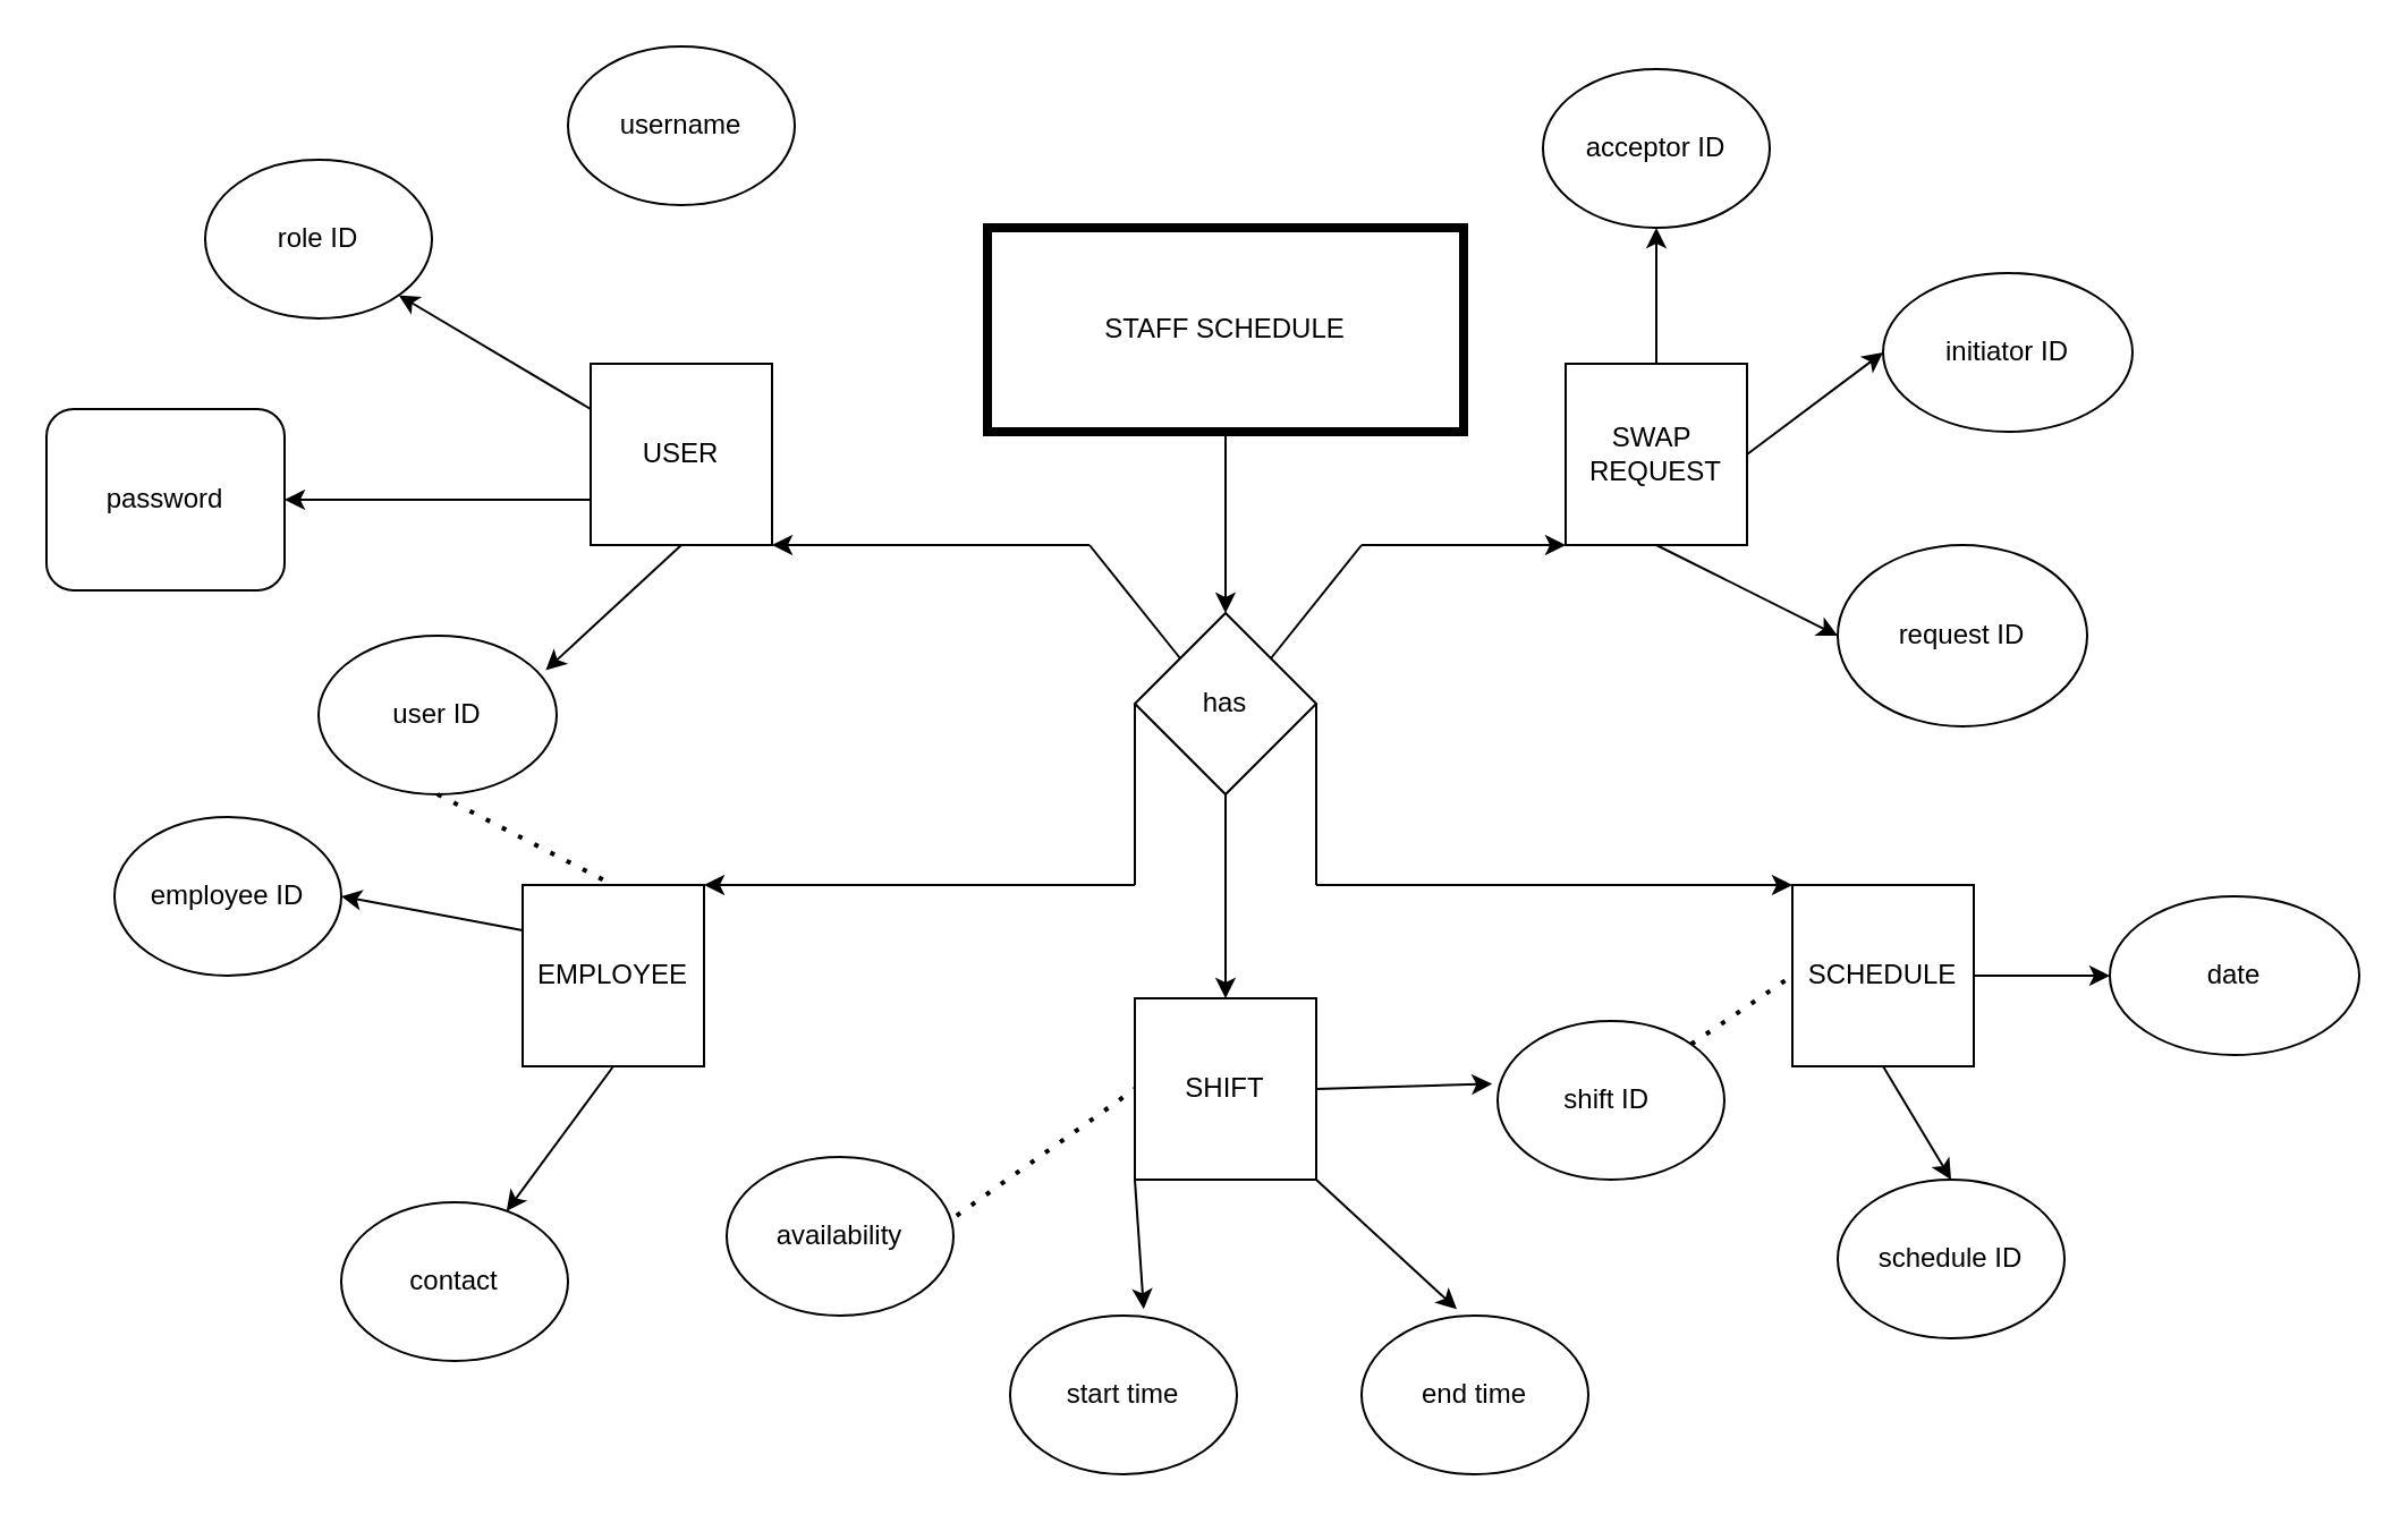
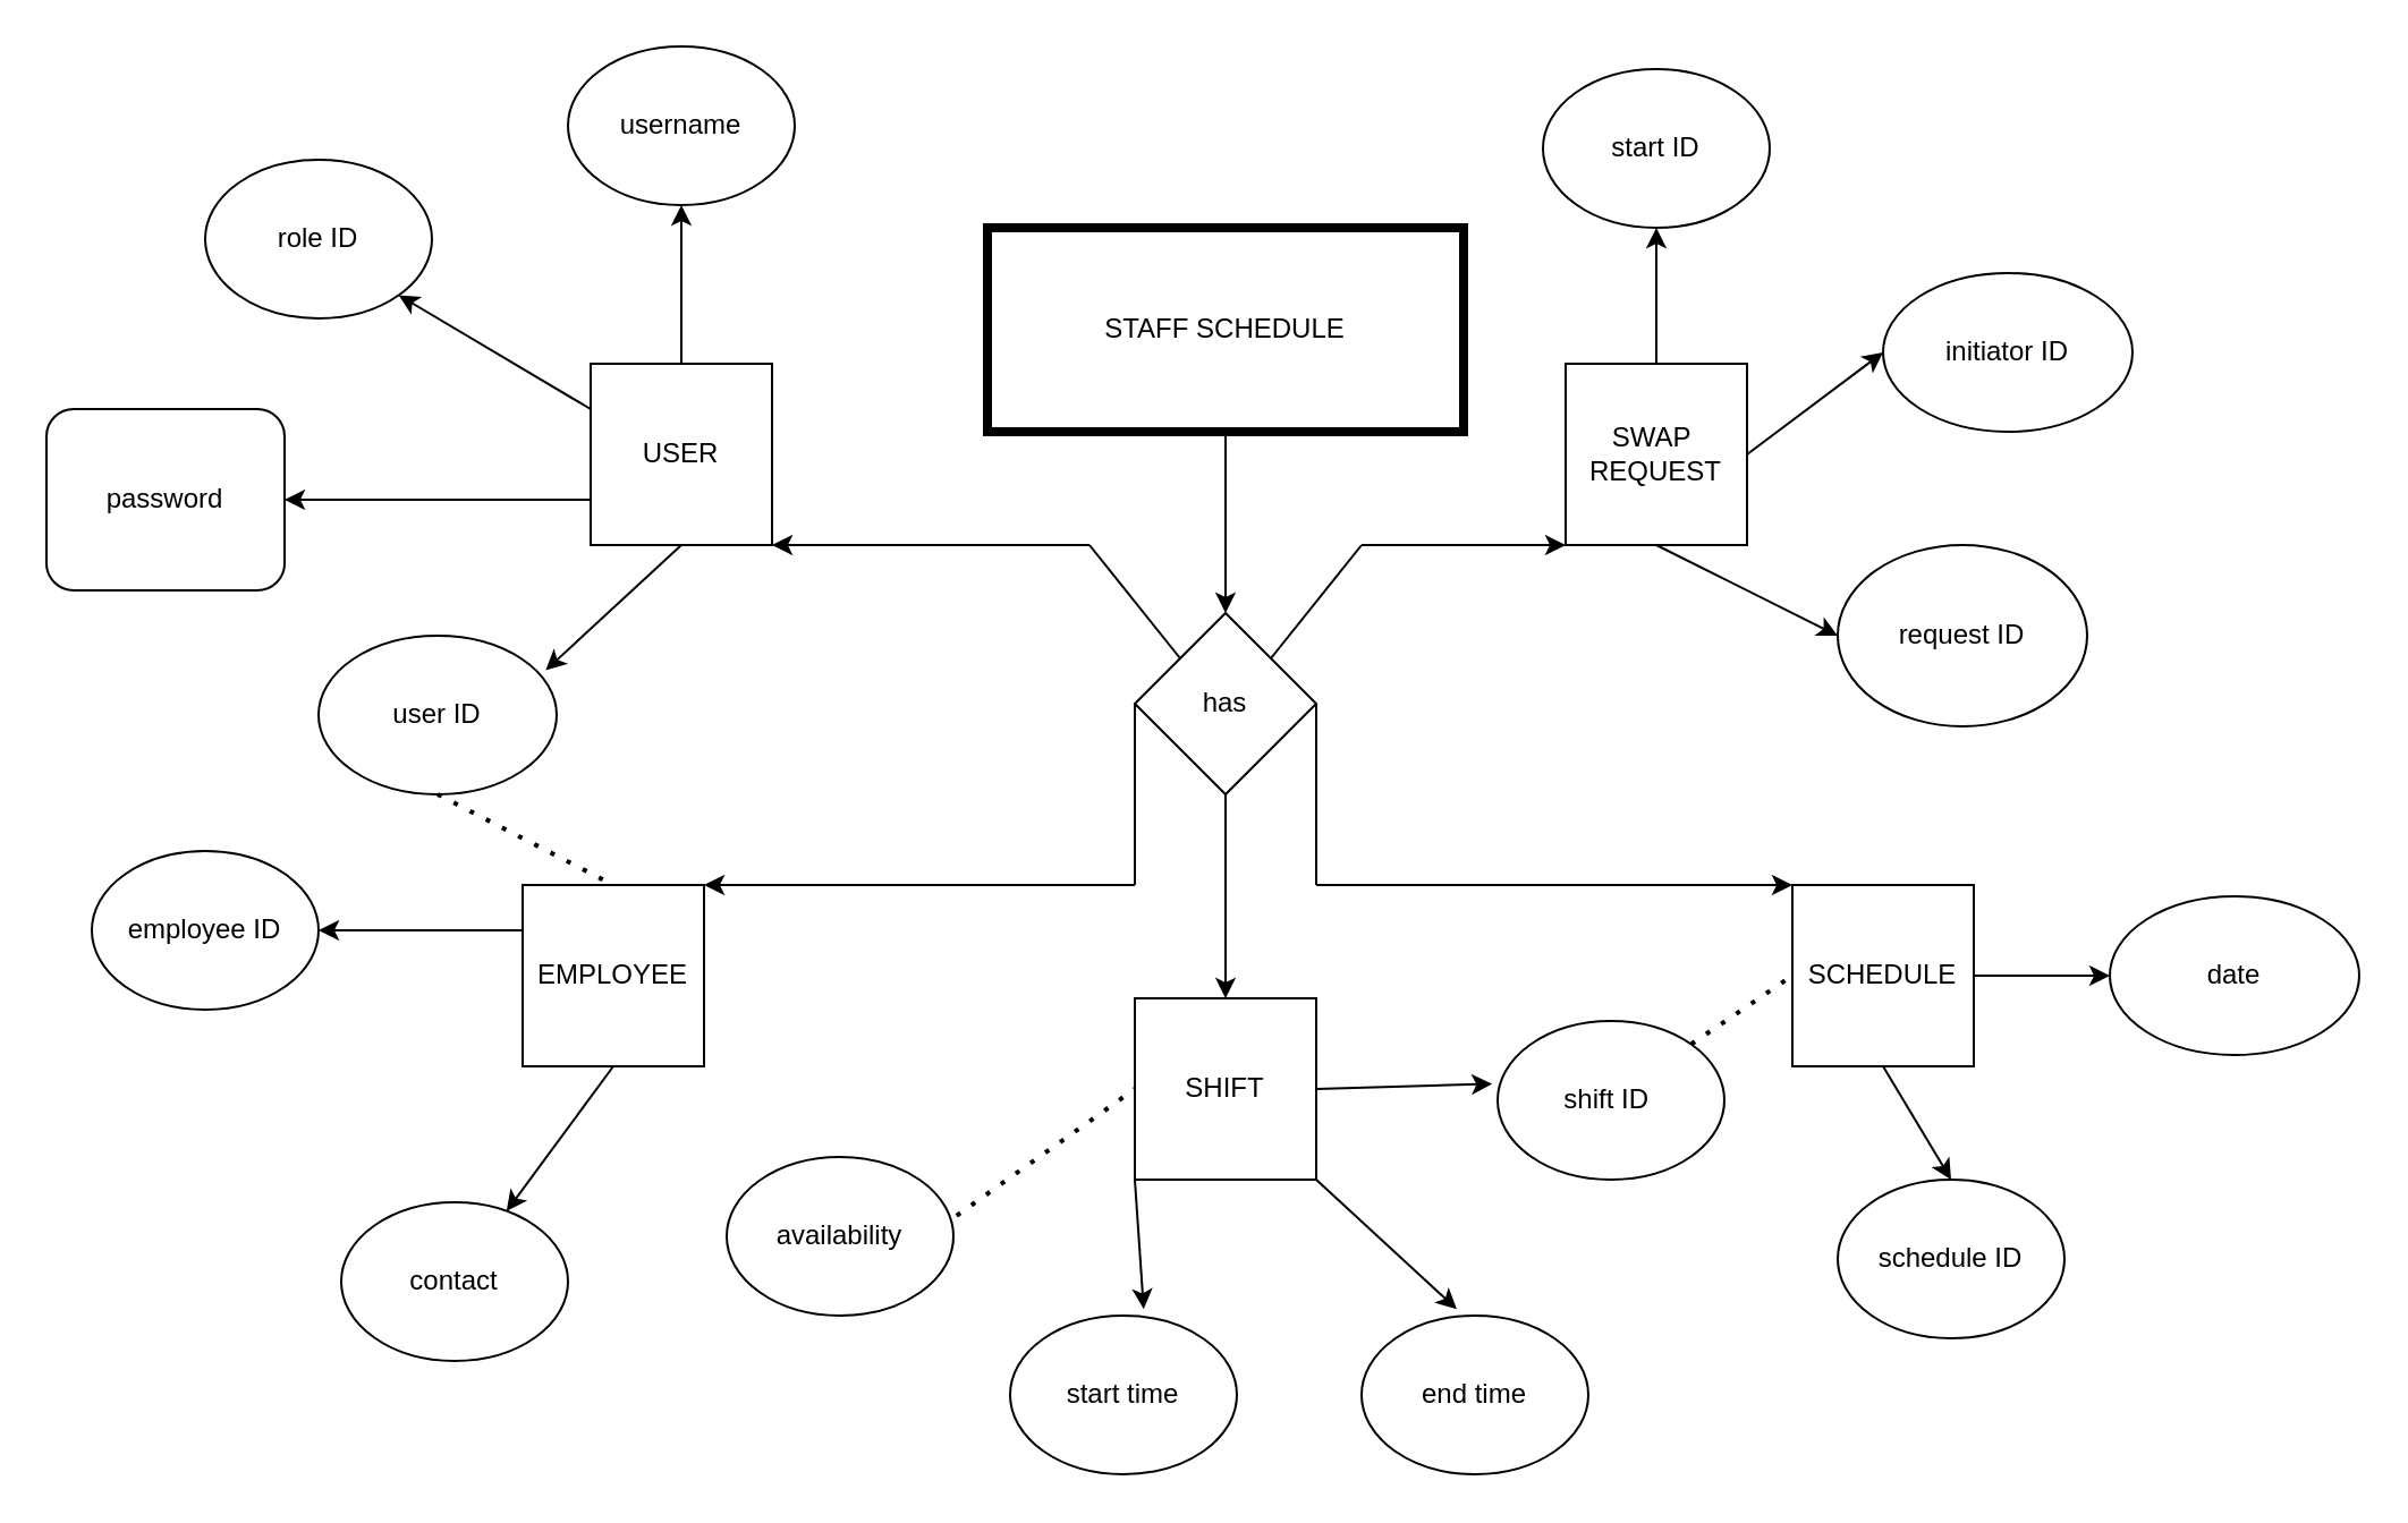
- <mxCell id="42" value="acceptor ID" style="ellipse;whiteSpace=wrap;html=1;" vertex="1" parent="1"><mxGeometry x="680" y="30" width="100" height="70" as="geometry" /></mxCell>
+ <mxCell id="42" value="start ID" style="ellipse;whiteSpace=wrap;html=1;" vertex="1" parent="1"><mxGeometry x="680" y="30" width="100" height="70" as="geometry" /></mxCell>
+ <mxCell id="29" value="" style="endArrow=classic;html=1;rounded=0;exitX=0.5;exitY=0;exitDx=0;exitDy=0;entryX=0.5;entryY=1;entryDx=0;entryDy=0;" edge="1" parent="1" source="4" target="11"><mxGeometry width="50" height="50" relative="1" as="geometry"><mxPoint x="500" y="350" as="sourcePoint" /><mxPoint x="550" y="300" as="targetPoint" /></mxGeometry></mxCell>
- <mxCell id="13" value="employee ID" style="ellipse;whiteSpace=wrap;html=1;" vertex="1" parent="1"><mxGeometry x="50" y="360" width="100" height="70" as="geometry" /></mxCell>
+ <mxCell id="13" value="employee ID" style="ellipse;whiteSpace=wrap;html=1;" vertex="1" parent="1"><mxGeometry x="40" y="375" width="100" height="70" as="geometry" /></mxCell>
